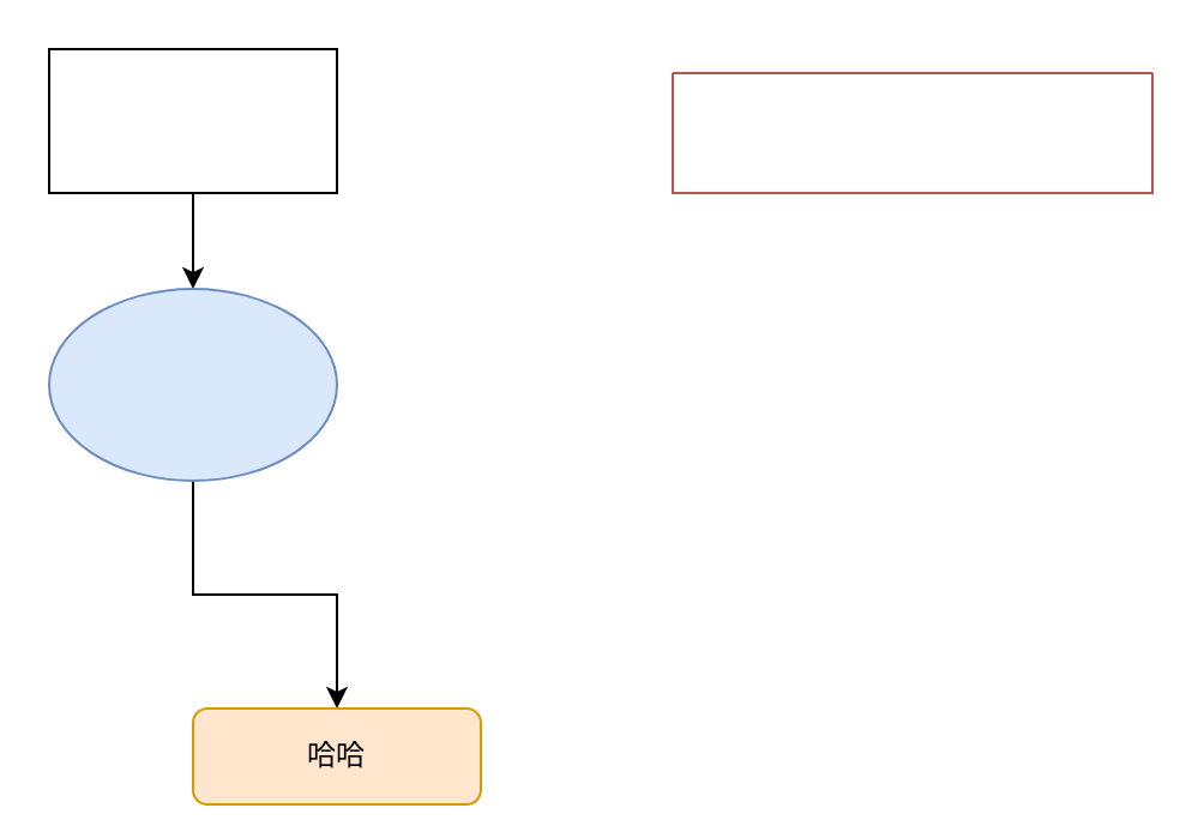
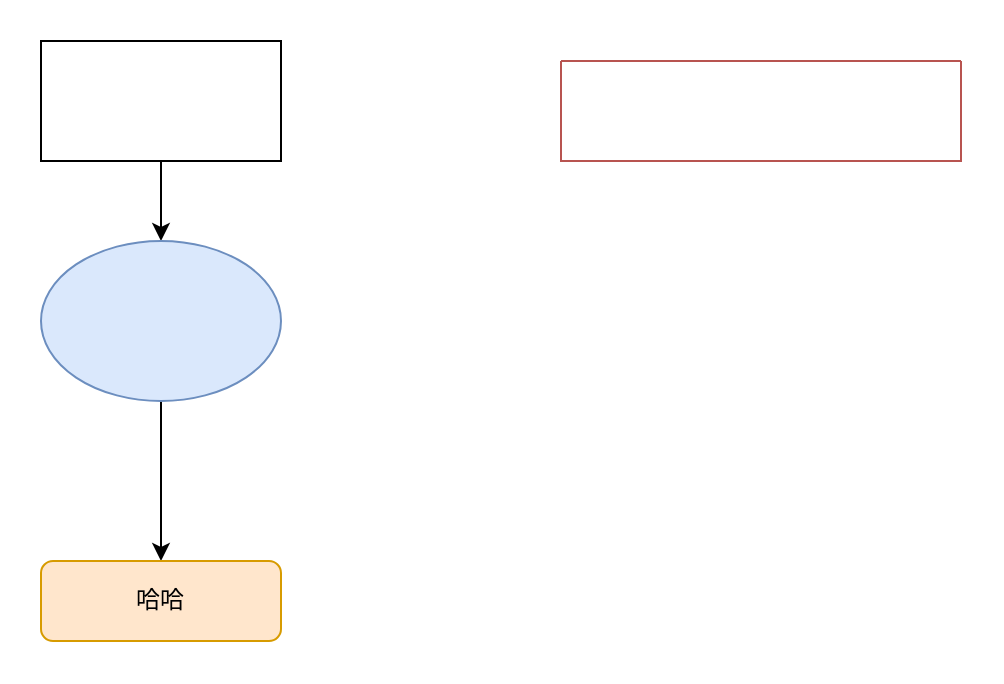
- <mxCell id="7" value="哈哈" style="rounded=1;whiteSpace=wrap;html=1;fillColor=#ffe6cc;strokeColor=#d79b00;" vertex="1" parent="1"><mxGeometry x="80" y="295" width="120" height="40" as="geometry" /></mxCell>
+ <mxCell id="7" value="哈哈" style="rounded=1;whiteSpace=wrap;html=1;fillColor=#ffe6cc;strokeColor=#d79b00;" vertex="1" parent="1"><mxGeometry x="20" y="280" width="120" height="40" as="geometry" /></mxCell>
